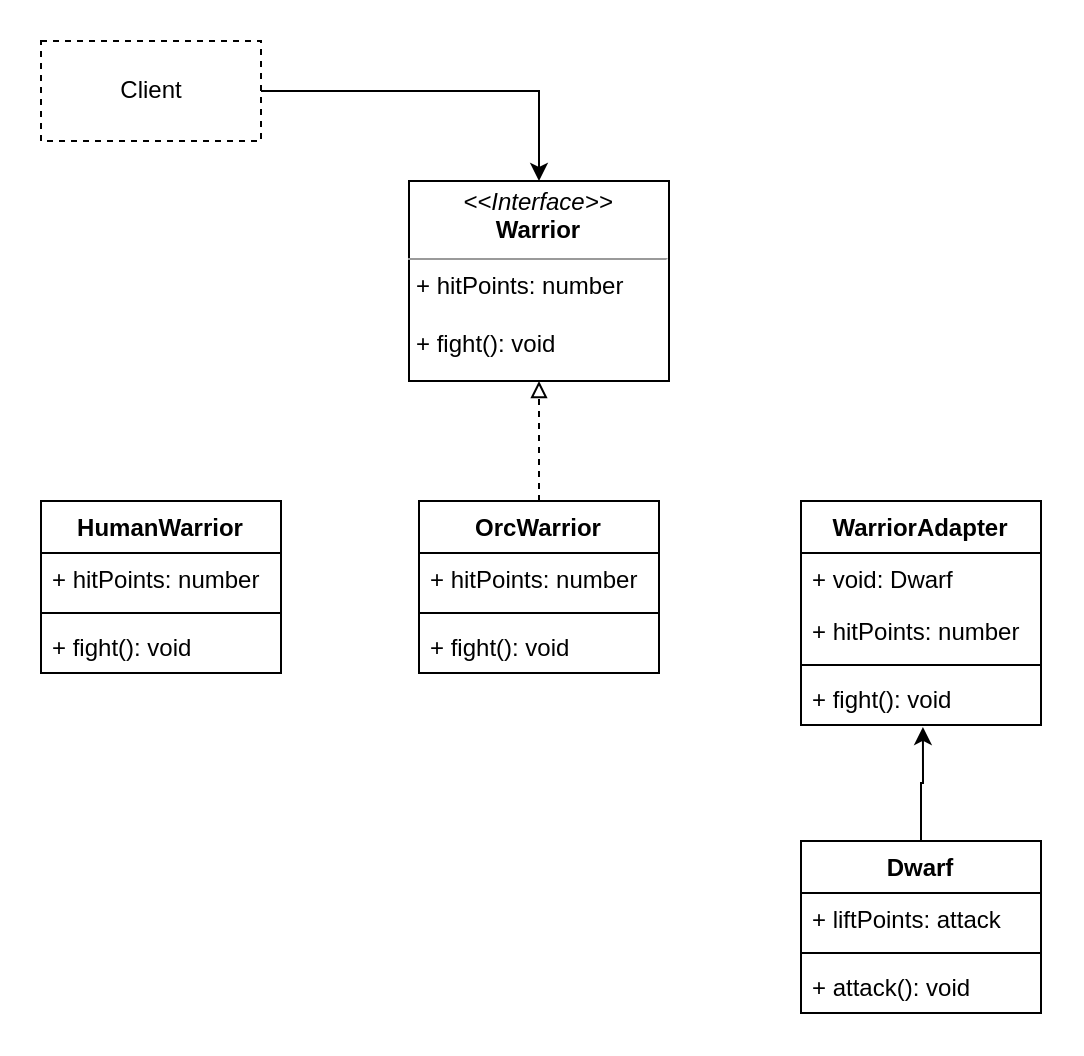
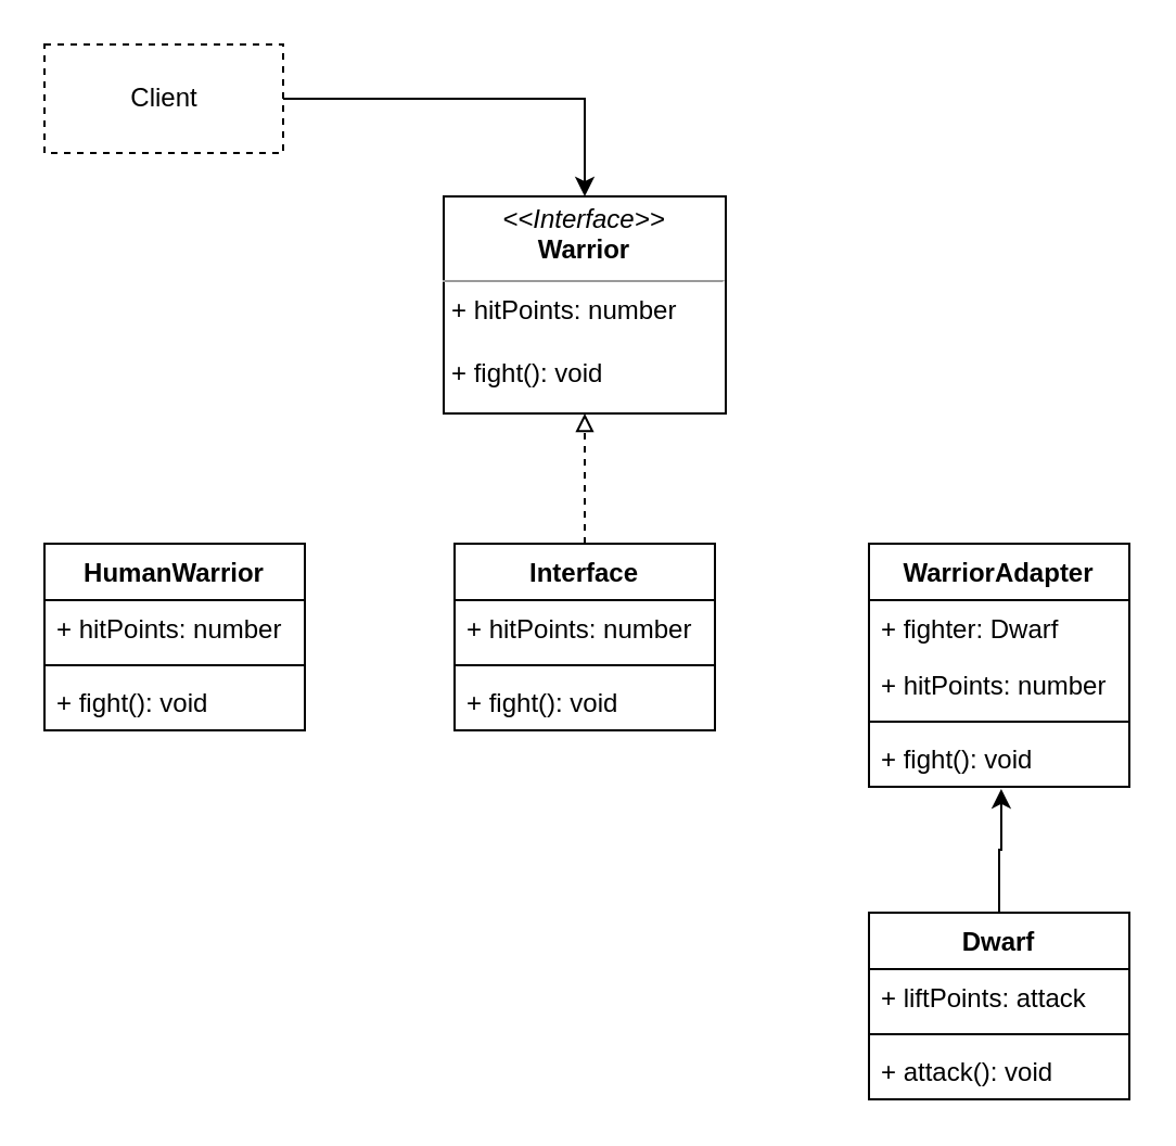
- <mxCell id="10" value="OrcWarrior" style="swimlane;fontStyle=1;align=center;verticalAlign=top;childLayout=stackLayout;horizontal=1;startSize=26;horizontalStack=0;resizeParent=1;resizeParentMax=0;resizeLast=0;collapsible=1;marginBottom=0;" parent="1" vertex="1"><mxGeometry x="209" y="250" width="120" height="86" as="geometry" /></mxCell>
+ <mxCell id="10" value="Interface" style="swimlane;fontStyle=1;align=center;verticalAlign=top;childLayout=stackLayout;horizontal=1;startSize=26;horizontalStack=0;resizeParent=1;resizeParentMax=0;resizeLast=0;collapsible=1;marginBottom=0;" parent="1" vertex="1"><mxGeometry x="209" y="250" width="120" height="86" as="geometry" /></mxCell>
- <mxCell id="20" value="+ void: Dwarf" style="text;strokeColor=none;fillColor=none;align=left;verticalAlign=top;spacingLeft=4;spacingRight=4;overflow=hidden;rotatable=0;points=[[0,0.5],[1,0.5]];portConstraint=eastwest;" parent="19" vertex="1"><mxGeometry y="26" width="120" height="26" as="geometry" /></mxCell>
+ <mxCell id="20" value="+ fighter: Dwarf" style="text;strokeColor=none;fillColor=none;align=left;verticalAlign=top;spacingLeft=4;spacingRight=4;overflow=hidden;rotatable=0;points=[[0,0.5],[1,0.5]];portConstraint=eastwest;" parent="19" vertex="1"><mxGeometry y="26" width="120" height="26" as="geometry" /></mxCell>
